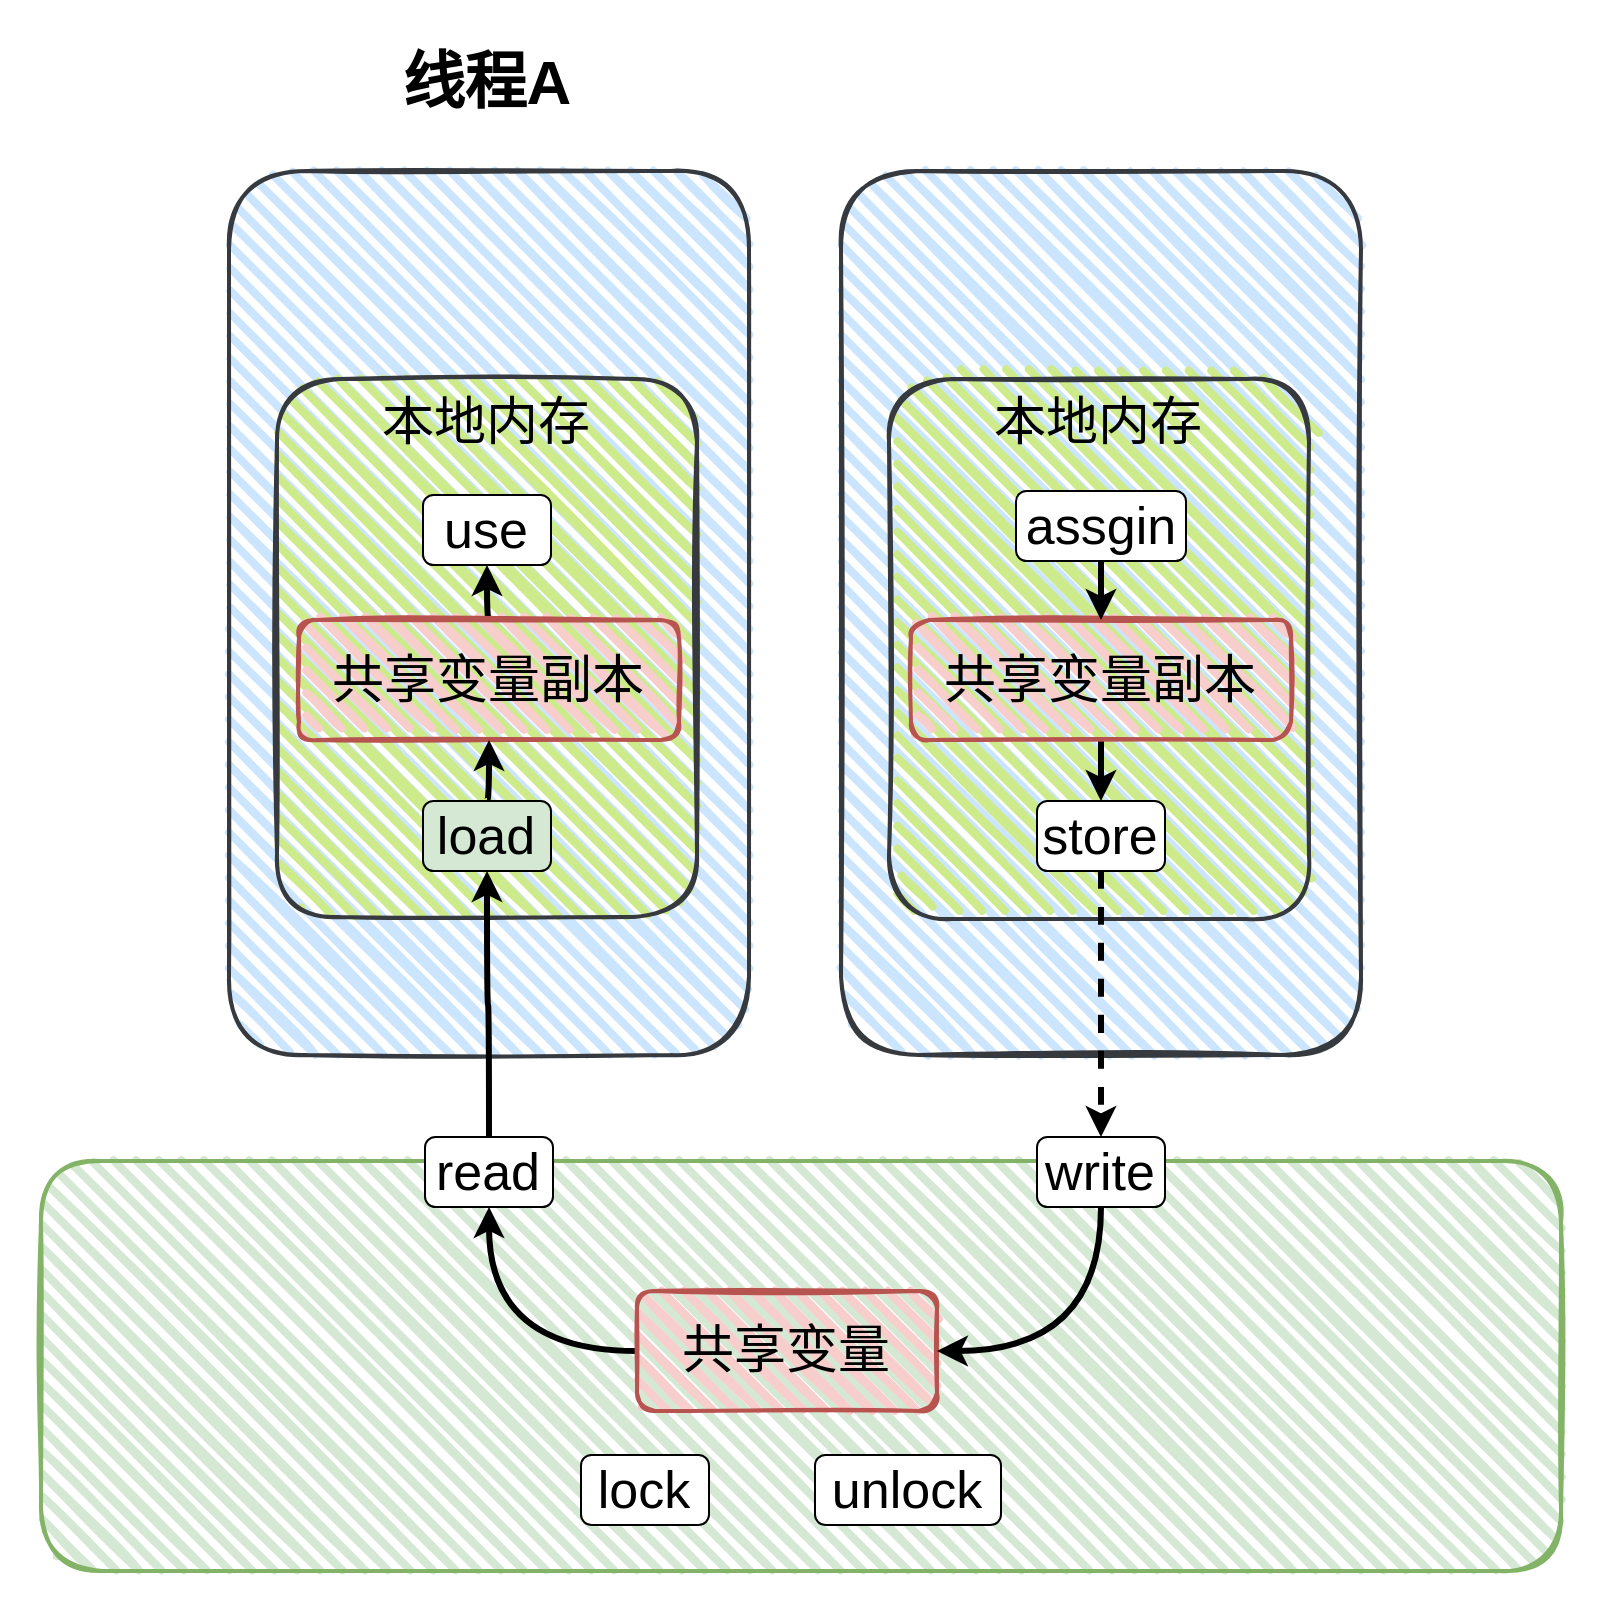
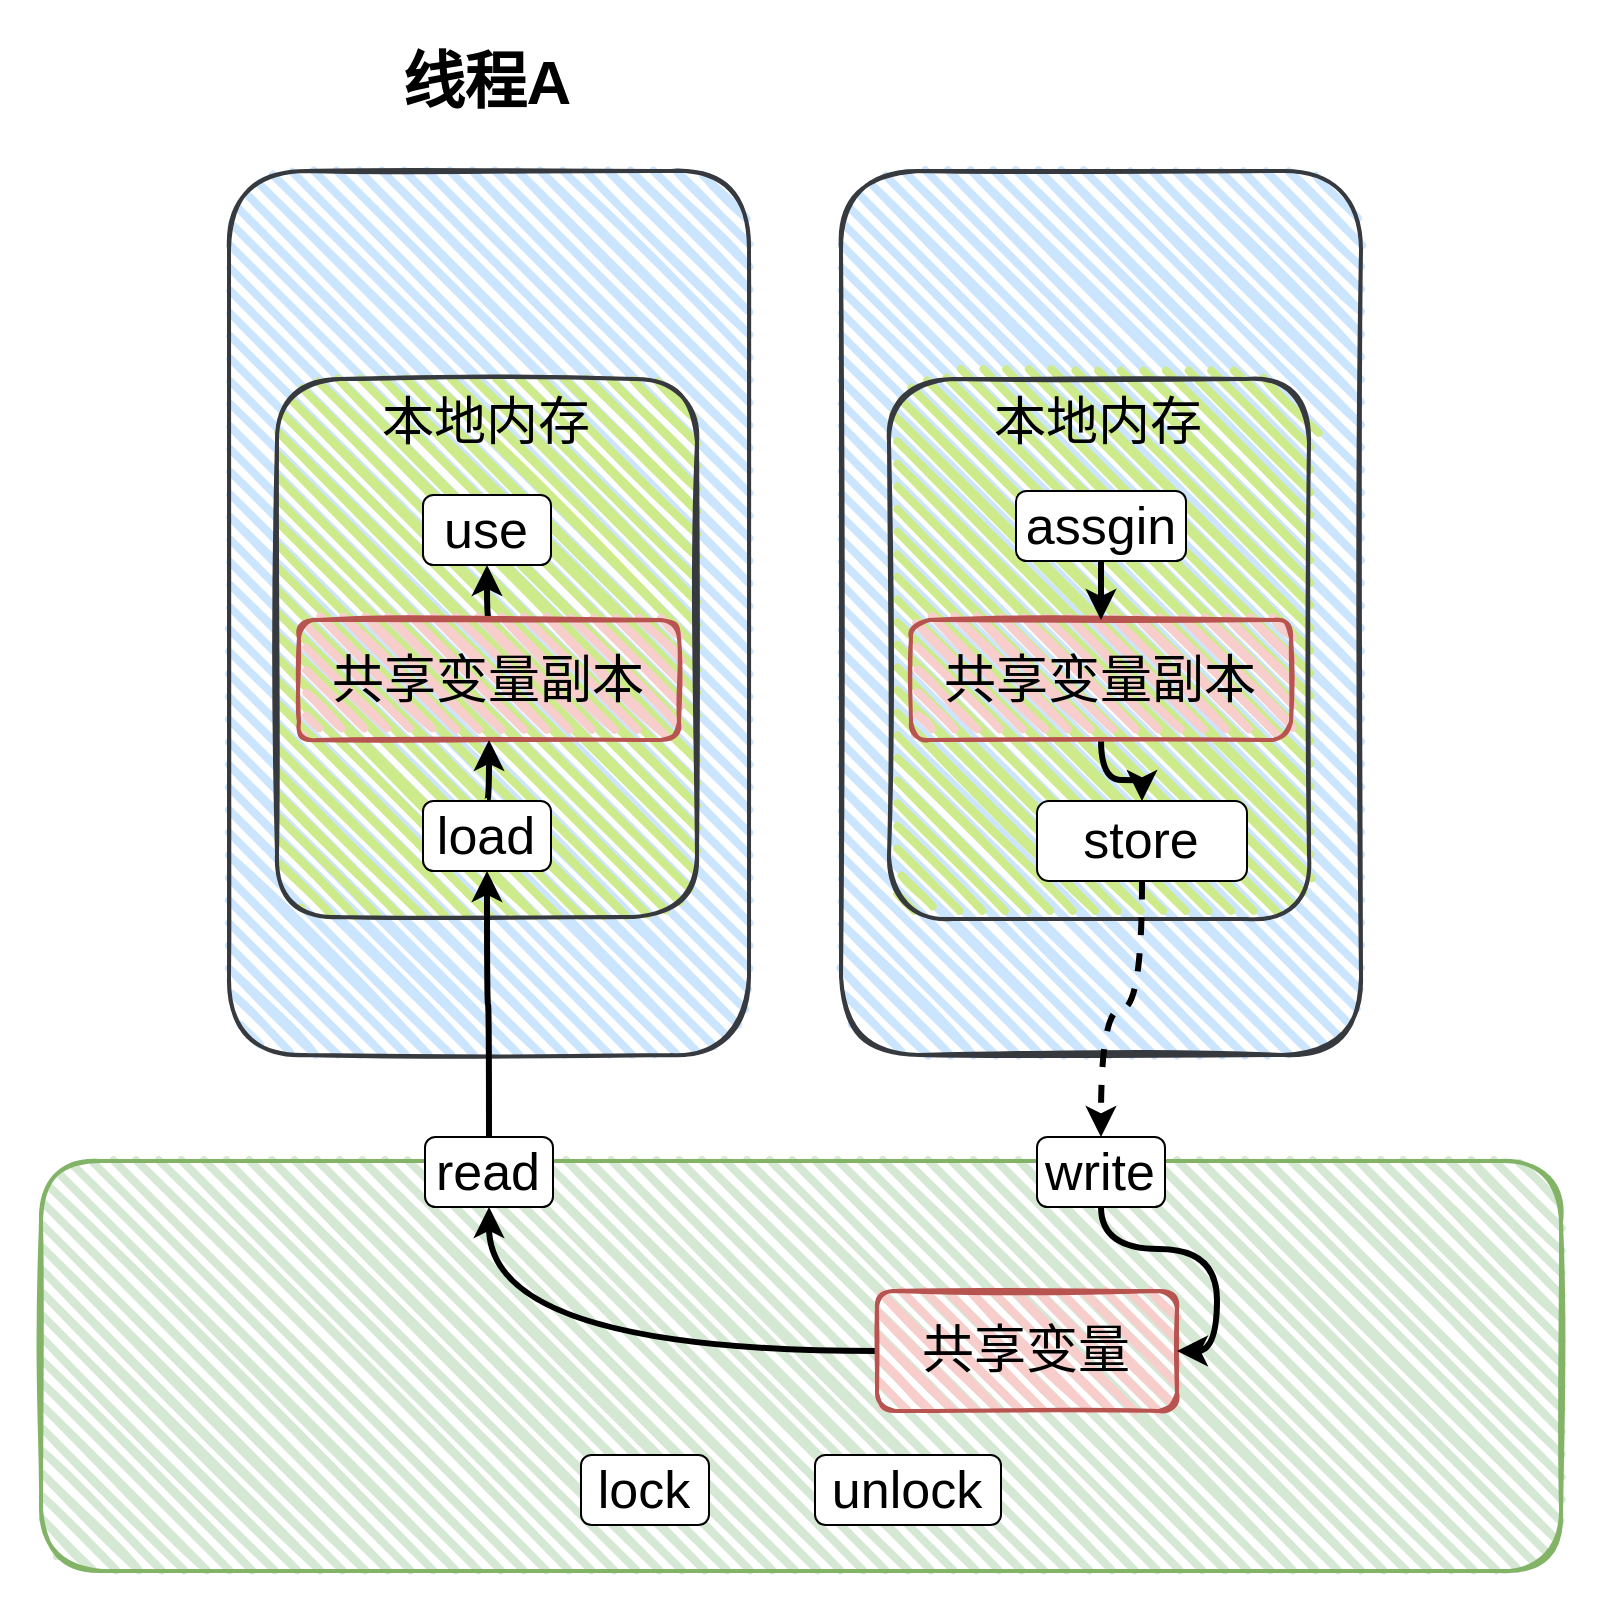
- <mxCell id="17" value="load" style="rounded=1;whiteSpace=wrap;html=1;fontSize=26;fillColor=#d5e8d4;" vertex="1" parent="1"><mxGeometry x="211" y="400" width="64" height="35" as="geometry" /></mxCell>
+ <mxCell id="17" value="load" style="rounded=1;whiteSpace=wrap;html=1;fontSize=26;" vertex="1" parent="1"><mxGeometry x="211" y="400" width="64" height="35" as="geometry" /></mxCell>
- <mxCell id="22" value="store" style="rounded=1;whiteSpace=wrap;html=1;fontSize=26;" vertex="1" parent="1"><mxGeometry x="518" y="400" width="64" height="35" as="geometry" /></mxCell>
+ <mxCell id="22" value="store" style="rounded=1;whiteSpace=wrap;html=1;fontSize=26;" vertex="1" parent="1"><mxGeometry x="518" y="400" width="105" height="40" as="geometry" /></mxCell>
- <mxCell id="4" value="共享变量" style="rounded=1;whiteSpace=wrap;html=1;strokeWidth=2;fillWeight=4;hachureGap=8;hachureAngle=45;fillColor=#f8cecc;sketch=1;fontSize=26;strokeColor=#b85450;" vertex="1" parent="1"><mxGeometry x="318" y="645" width="150" height="60" as="geometry" /></mxCell>
+ <mxCell id="4" value="共享变量" style="rounded=1;whiteSpace=wrap;html=1;strokeWidth=2;fillWeight=4;hachureGap=8;hachureAngle=45;fillColor=#f8cecc;sketch=1;fontSize=26;strokeColor=#b85450;" vertex="1" parent="1"><mxGeometry x="438" y="645" width="150" height="60" as="geometry" /></mxCell>
